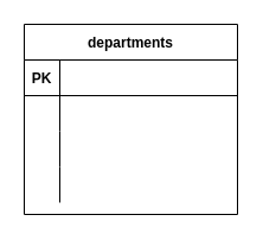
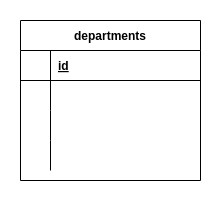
- <mxCell id="4" value="PK" style="shape=partialRectangle;connectable=0;fillColor=none;top=0;left=0;bottom=0;right=0;fontStyle=1;overflow=hidden;" vertex="1" parent="3"><mxGeometry width="30" height="30" as="geometry" /></mxCell>
+ <mxCell id="5" value="id" style="shape=partialRectangle;connectable=0;fillColor=none;top=0;left=0;bottom=0;right=0;align=left;spacingLeft=6;fontStyle=5;overflow=hidden;" vertex="1" parent="3"><mxGeometry x="30" width="150" height="30" as="geometry" /></mxCell>
